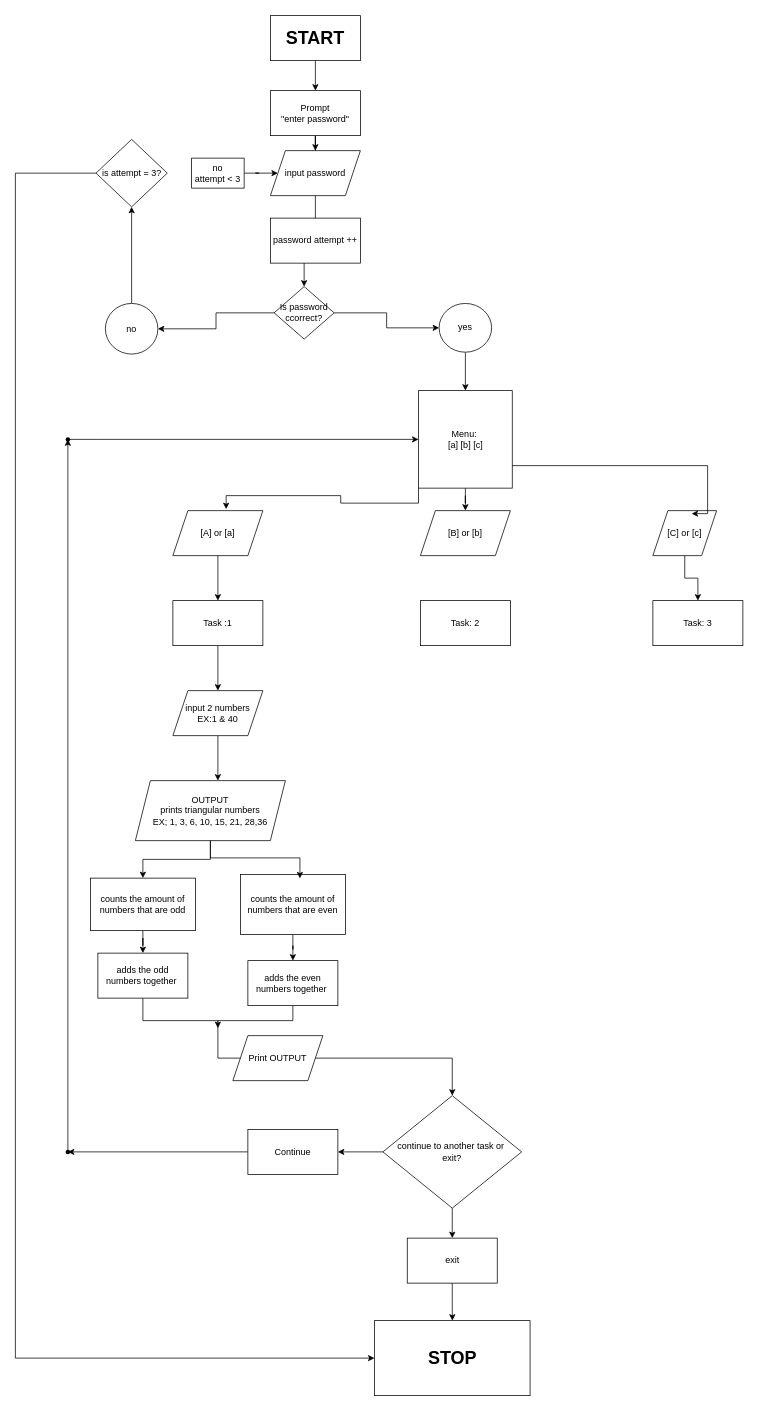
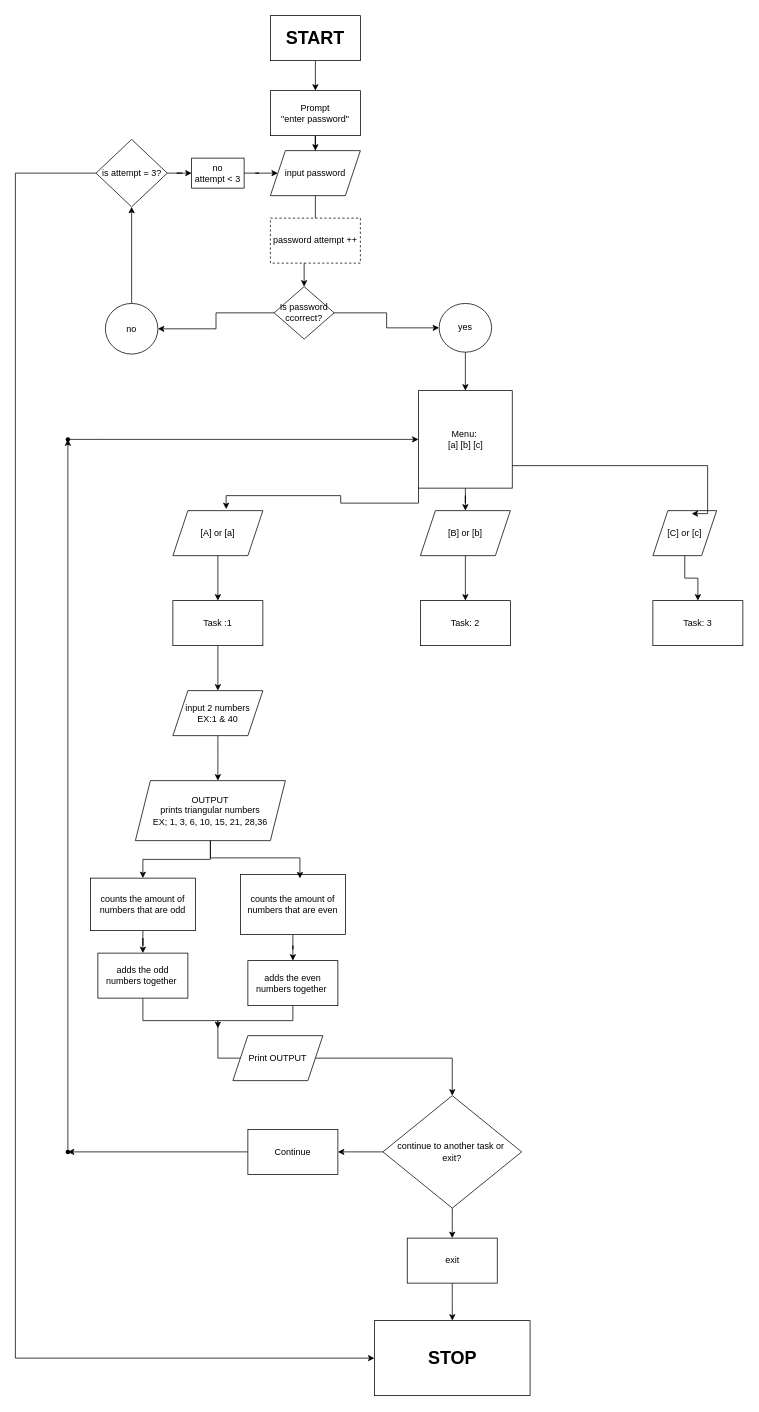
+ <mxCell id="57" value="" style="edgeStyle=orthogonalEdgeStyle;rounded=0;orthogonalLoop=1;jettySize=auto;html=1;" edge="1" parent="1" source="59" target="61"><mxGeometry relative="1" as="geometry" /></mxCell>
- <mxCell id="56" value="password attempt ++" style="rounded=0;whiteSpace=wrap;html=1;" vertex="1" parent="1"><mxGeometry x="360" y="290" width="120" height="60" as="geometry" /></mxCell>
+ <mxCell id="56" value="password attempt ++" style="rounded=0;whiteSpace=wrap;html=1;dashed=1;" vertex="1" parent="1"><mxGeometry x="360" y="290" width="120" height="60" as="geometry" /></mxCell>
+ <mxCell id="21" value="" style="edgeStyle=orthogonalEdgeStyle;rounded=0;orthogonalLoop=1;jettySize=auto;html=1;" parent="1" source="22" target="28" edge="1"><mxGeometry relative="1" as="geometry" /></mxCell>
